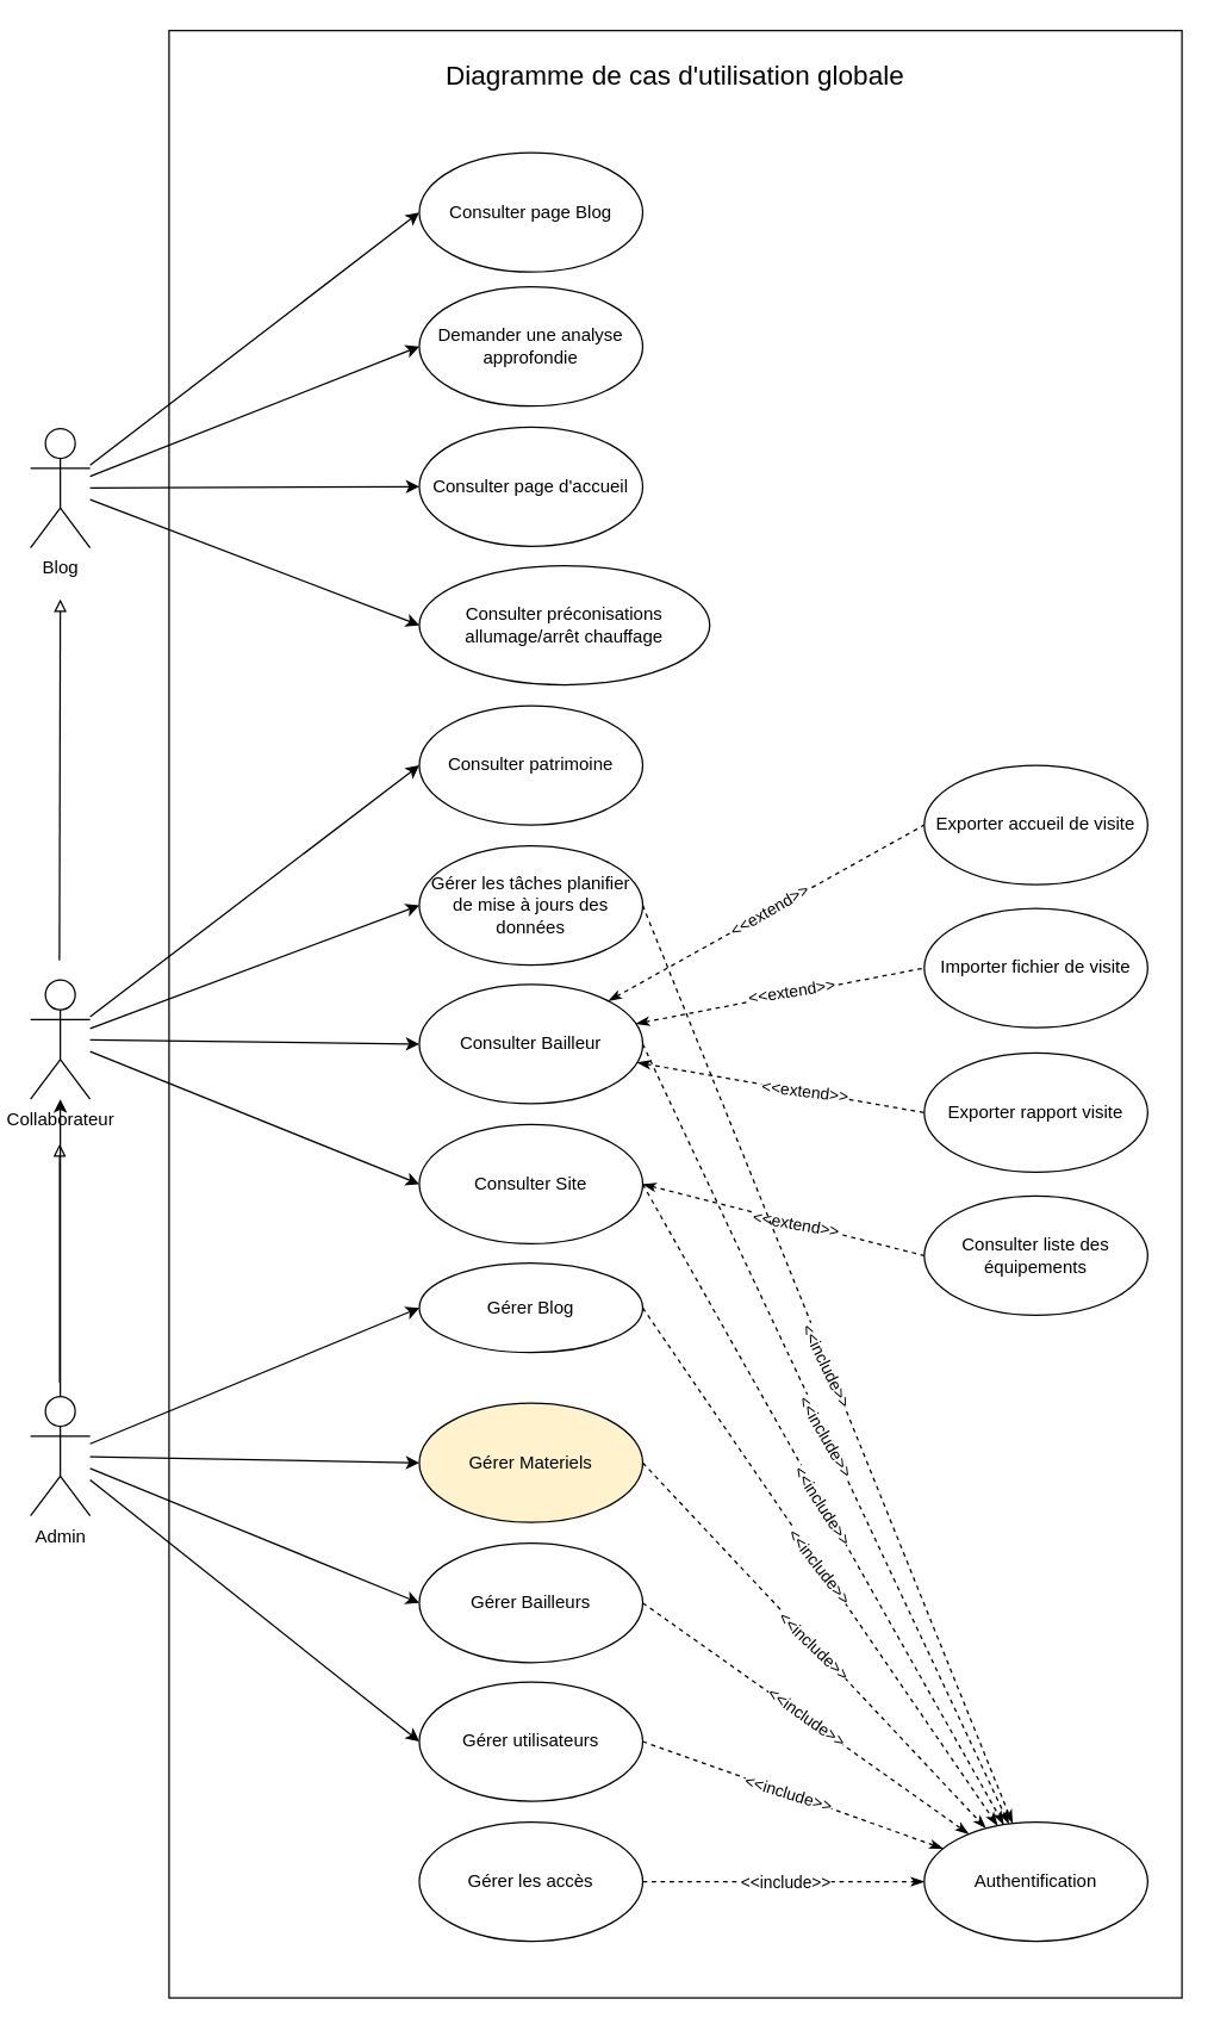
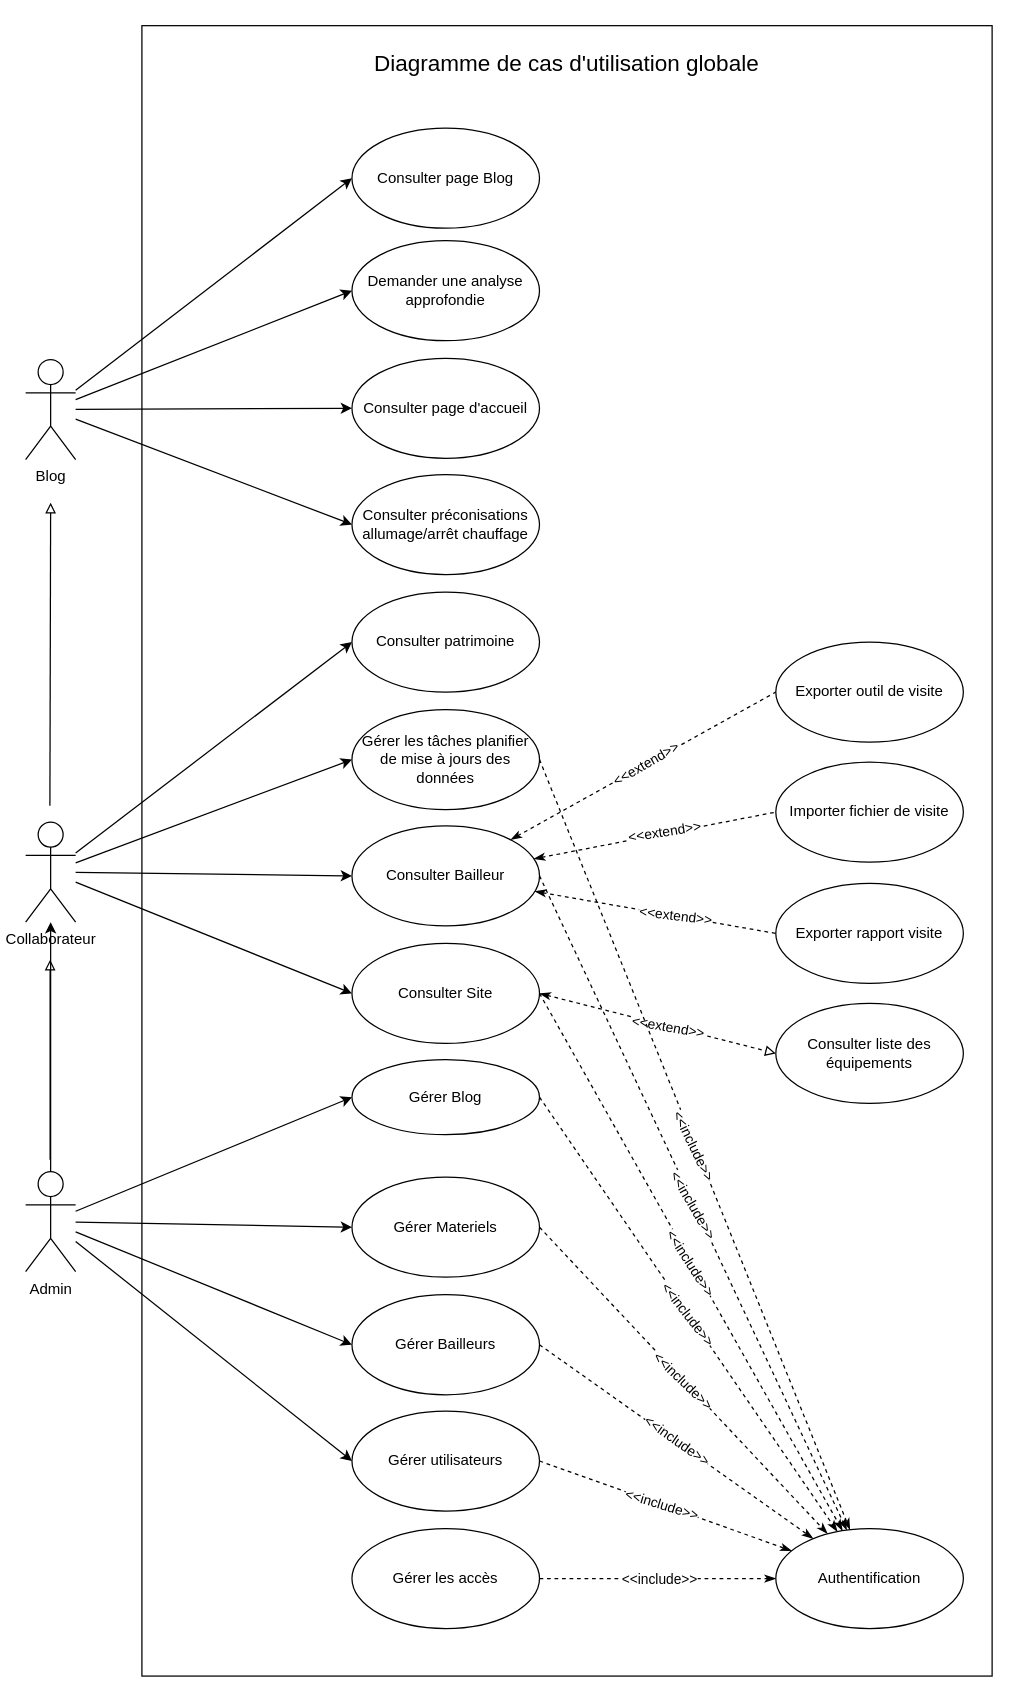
- <mxCell id="55" value="Consulter préconisations allumage/arrêt chauffage" style="ellipse;whiteSpace=wrap;html=1;" parent="1" vertex="1"><mxGeometry x="281" y="379" width="195" height="80" as="geometry" /></mxCell>
+ <mxCell id="55" value="Consulter préconisations allumage/arrêt chauffage" style="ellipse;whiteSpace=wrap;html=1;" parent="1" vertex="1"><mxGeometry x="281" y="379" width="150" height="80" as="geometry" /></mxCell>
- <mxCell id="60" value="Exporter accueil de visite" style="ellipse;whiteSpace=wrap;html=1;container=0;" parent="57" vertex="1"><mxGeometry width="150" height="80" as="geometry" /></mxCell>
+ <mxCell id="60" value="Exporter outil de visite" style="ellipse;whiteSpace=wrap;html=1;container=0;" parent="57" vertex="1"><mxGeometry width="150" height="80" as="geometry" /></mxCell>
- <mxCell id="22" style="rounded=0;orthogonalLoop=1;jettySize=auto;html=1;entryX=0;entryY=0.5;entryDx=0;entryDy=0;exitX=1;exitY=0.5;exitDx=0;exitDy=0;endArrow=none;endFill=0;startArrow=classicThin;startFill=1;dashed=1;" parent="1" source="31" target="59" edge="1"><mxGeometry relative="1" as="geometry" /></mxCell>
+ <mxCell id="22" style="rounded=0;orthogonalLoop=1;jettySize=auto;html=1;entryX=0;entryY=0.5;entryDx=0;entryDy=0;exitX=1;exitY=0.5;exitDx=0;exitDy=0;endArrow=block;endFill=0;startArrow=classicThin;startFill=1;dashed=1;" parent="1" source="31" target="59" edge="1"><mxGeometry relative="1" as="geometry" /></mxCell>
- <mxCell id="39" value="Gérer Materiels" style="ellipse;whiteSpace=wrap;html=1;fillColor=#fff2cc;" parent="1" vertex="1"><mxGeometry x="281" y="941" width="150" height="80" as="geometry" /></mxCell>
+ <mxCell id="39" value="Gérer Materiels" style="ellipse;whiteSpace=wrap;html=1;" parent="1" vertex="1"><mxGeometry x="281" y="941" width="150" height="80" as="geometry" /></mxCell>
